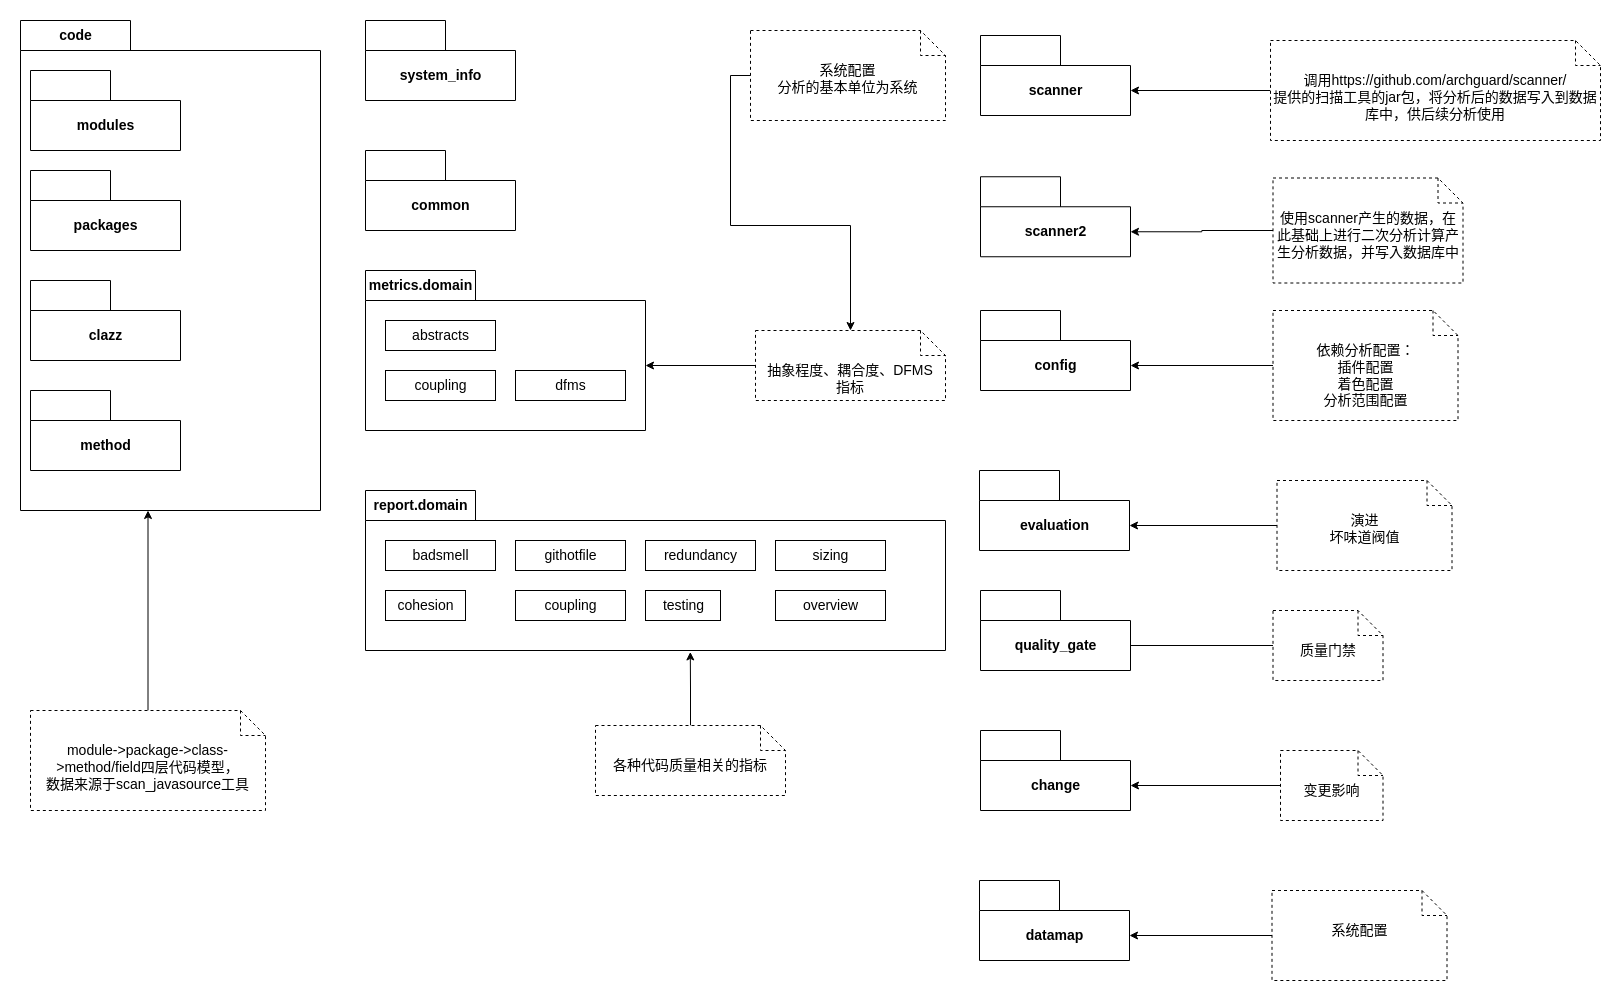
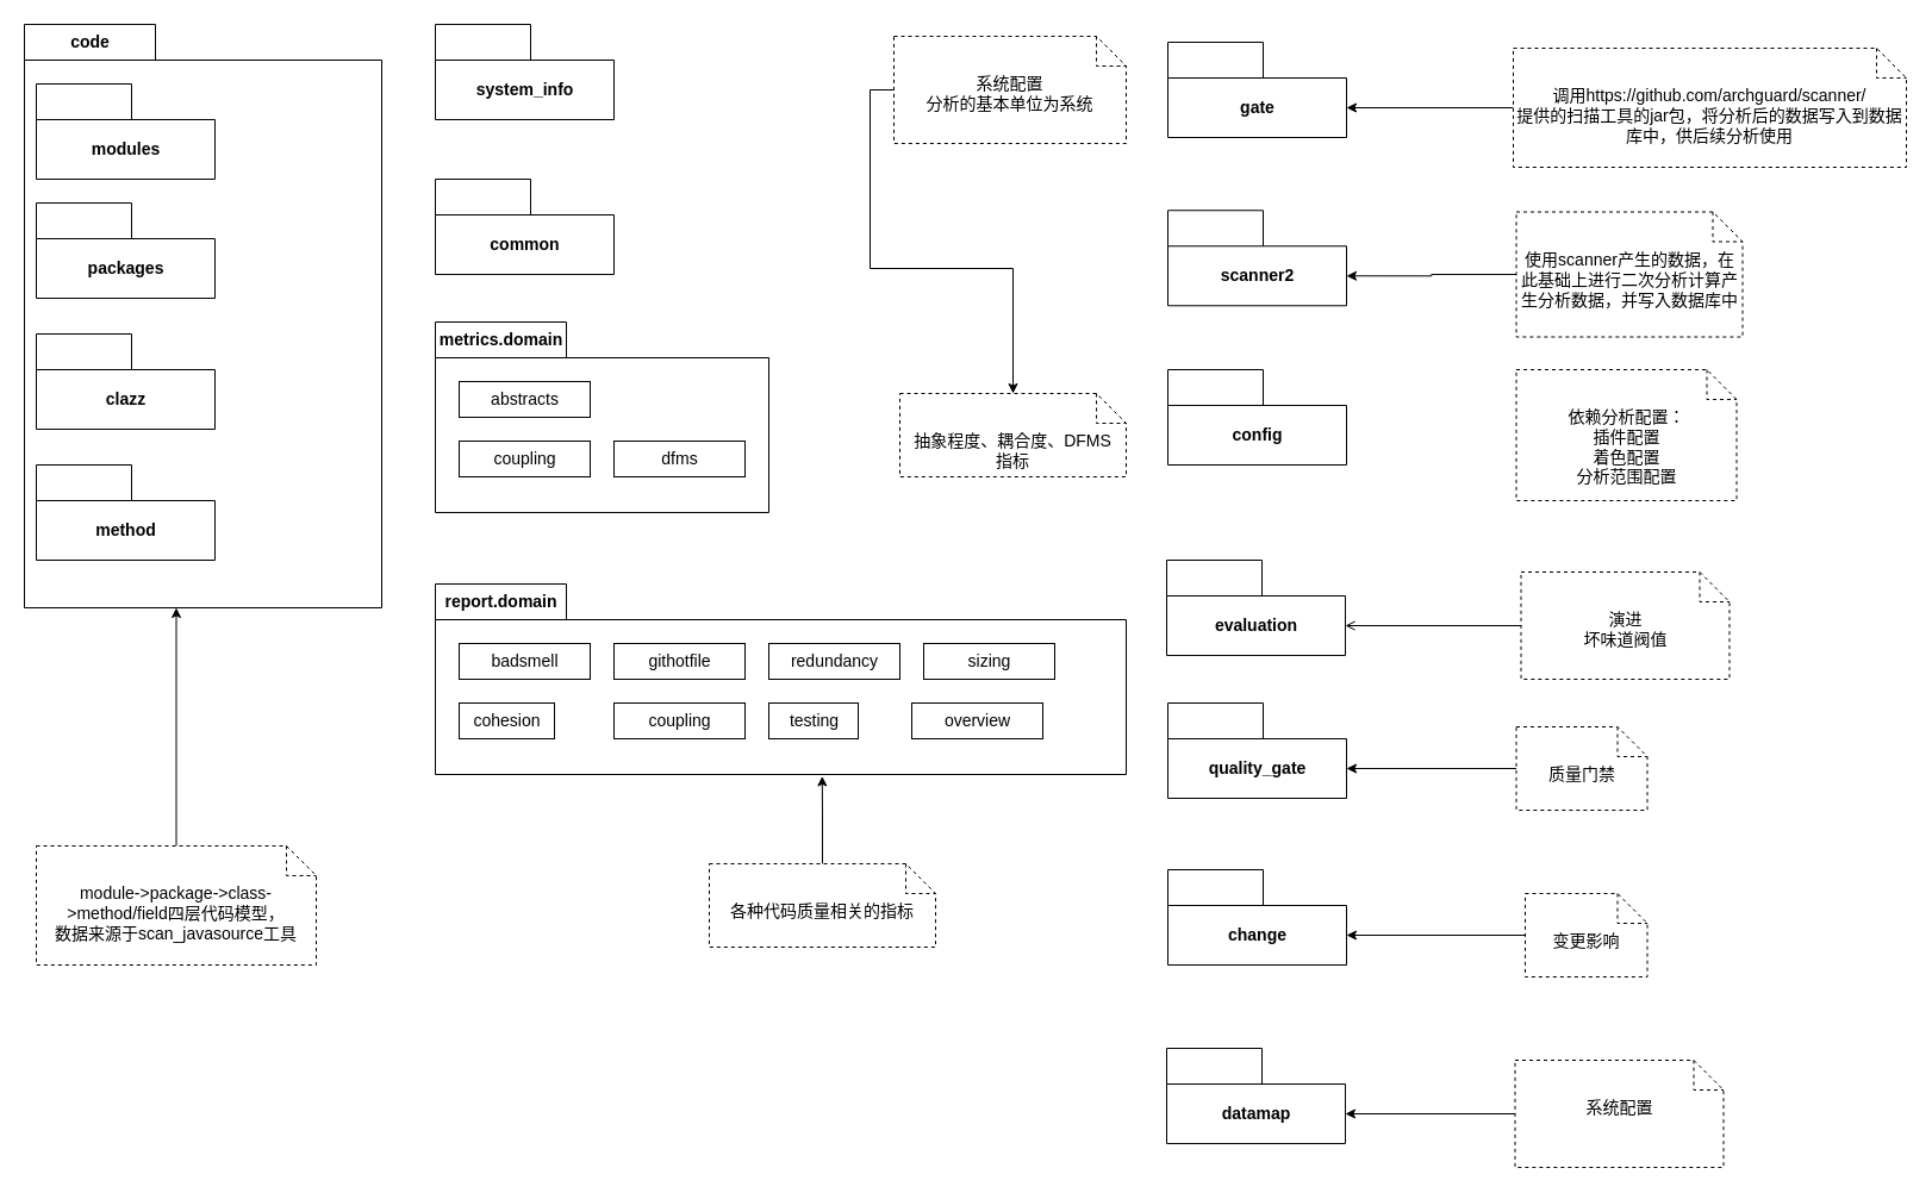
- <mxCell id="25" value="scanner" style="shape=folder;fontStyle=1;tabWidth=80;tabHeight=30;tabPosition=left;html=1;boundedLbl=1;fontSize=14;" vertex="1" parent="1"><mxGeometry x="980" y="35" width="150" height="80" as="geometry" /></mxCell>
+ <mxCell id="25" value="gate" style="shape=folder;fontStyle=1;tabWidth=80;tabHeight=30;tabPosition=left;html=1;boundedLbl=1;fontSize=14;" vertex="1" parent="1"><mxGeometry x="980" y="35" width="150" height="80" as="geometry" /></mxCell>
- <mxCell id="18" style="edgeStyle=orthogonalEdgeStyle;rounded=0;orthogonalLoop=1;jettySize=auto;html=1;entryX=0;entryY=0;entryDx=280;entryDy=95;entryPerimeter=0;" edge="1" parent="1" source="19" target="3"><mxGeometry relative="1" as="geometry" /></mxCell>
- <mxCell id="44" style="edgeStyle=orthogonalEdgeStyle;rounded=0;orthogonalLoop=1;jettySize=auto;html=1;entryX=0;entryY=0;entryDx=150;entryDy=55;entryPerimeter=0;" edge="1" parent="1" source="45" target="43"><mxGeometry relative="1" as="geometry" /></mxCell>
- <mxCell id="32" style="edgeStyle=orthogonalEdgeStyle;rounded=0;orthogonalLoop=1;jettySize=auto;html=1;exitX=0;exitY=0.5;exitDx=0;exitDy=0;exitPerimeter=0;entryX=0;entryY=0;entryDx=150;entryDy=55;entryPerimeter=0;fontSize=14;" edge="1" parent="1" source="33" target="31"><mxGeometry relative="1" as="geometry" /></mxCell>
+ <mxCell id="32" style="edgeStyle=orthogonalEdgeStyle;rounded=0;orthogonalLoop=1;jettySize=auto;html=1;exitX=0;exitY=0.5;exitDx=0;exitDy=0;exitPerimeter=0;entryX=0;entryY=0;entryDx=150;entryDy=55;entryPerimeter=0;fontSize=14;endArrow=open;" edge="1" parent="1" source="33" target="31"><mxGeometry relative="1" as="geometry" /></mxCell>
- <mxCell id="15" value="overview" style="html=1;strokeColor=default;fontSize=14;" vertex="1" parent="7"><mxGeometry x="410" y="100" width="110" height="30" as="geometry" /></mxCell>
+ <mxCell id="15" value="overview" style="html=1;strokeColor=default;fontSize=14;" vertex="1" parent="7"><mxGeometry x="400" y="100" width="110" height="30" as="geometry" /></mxCell>
- <mxCell id="21" style="edgeStyle=orthogonalEdgeStyle;rounded=0;orthogonalLoop=1;jettySize=auto;html=1;entryX=0;entryY=0;entryDx=150;entryDy=55;entryPerimeter=0;endArrow=none;" edge="1" parent="1" source="22" target="20"><mxGeometry relative="1" as="geometry" /></mxCell>
+ <mxCell id="21" style="edgeStyle=orthogonalEdgeStyle;rounded=0;orthogonalLoop=1;jettySize=auto;html=1;entryX=0;entryY=0;entryDx=150;entryDy=55;entryPerimeter=0;" edge="1" parent="1" source="22" target="20"><mxGeometry relative="1" as="geometry" /></mxCell>
